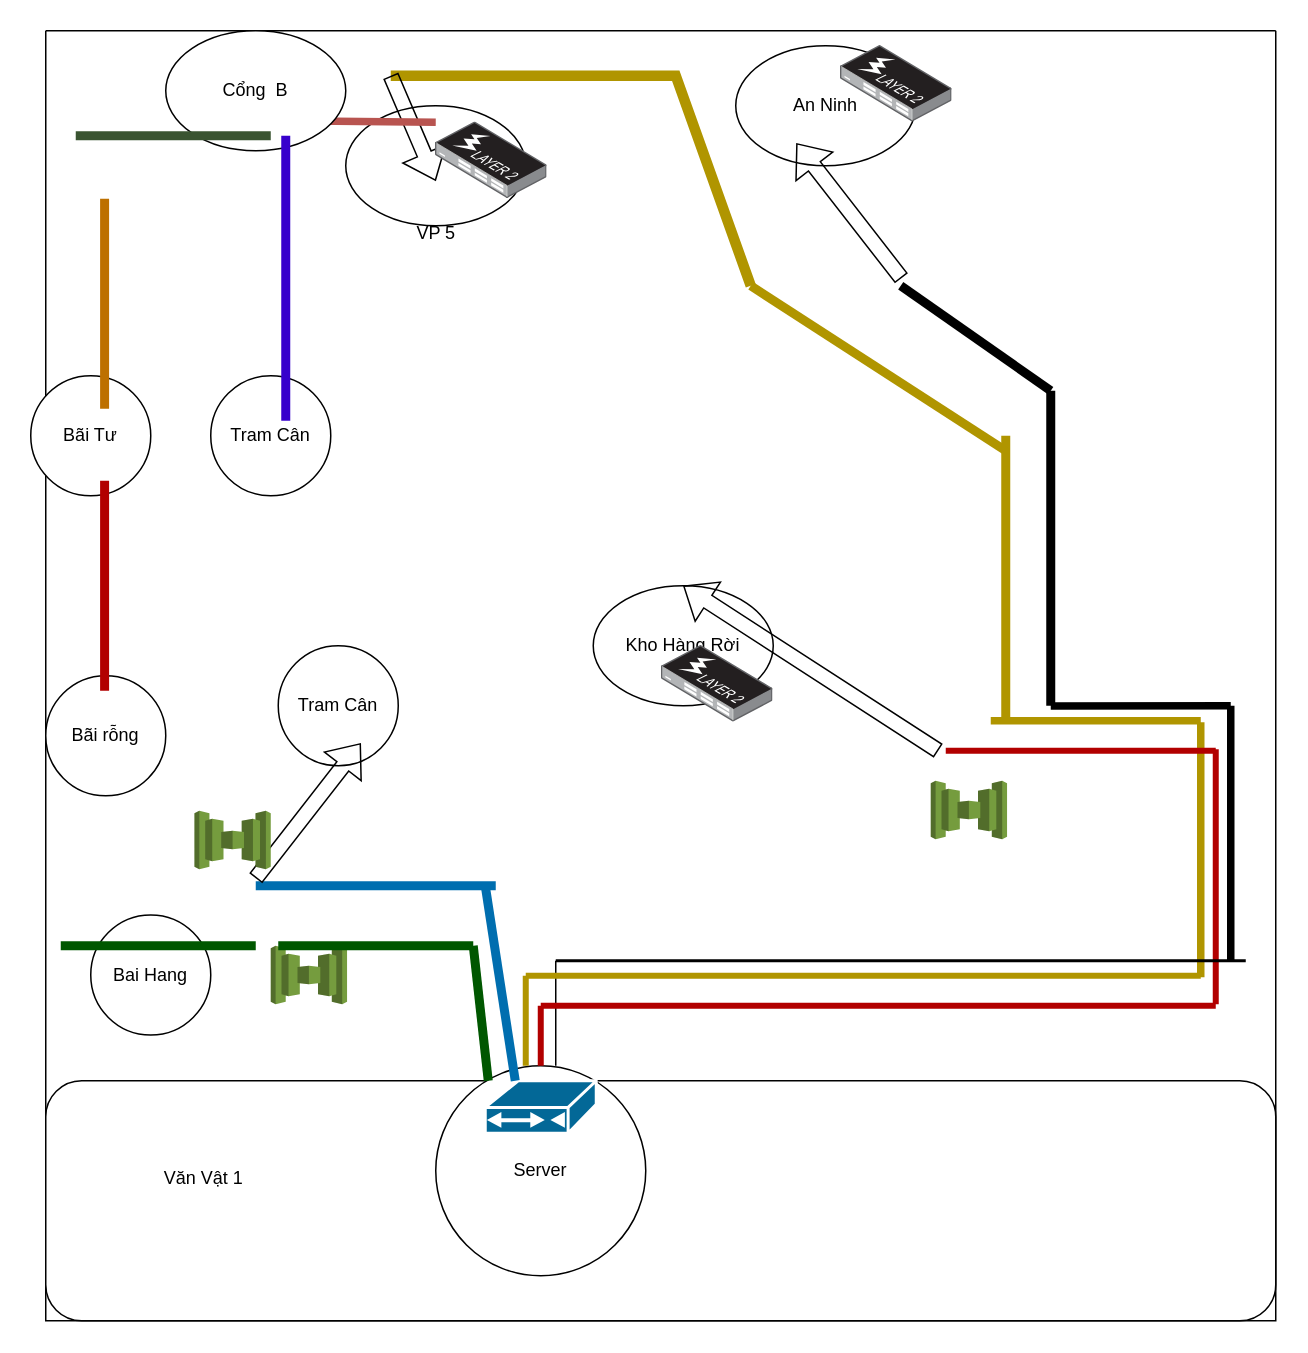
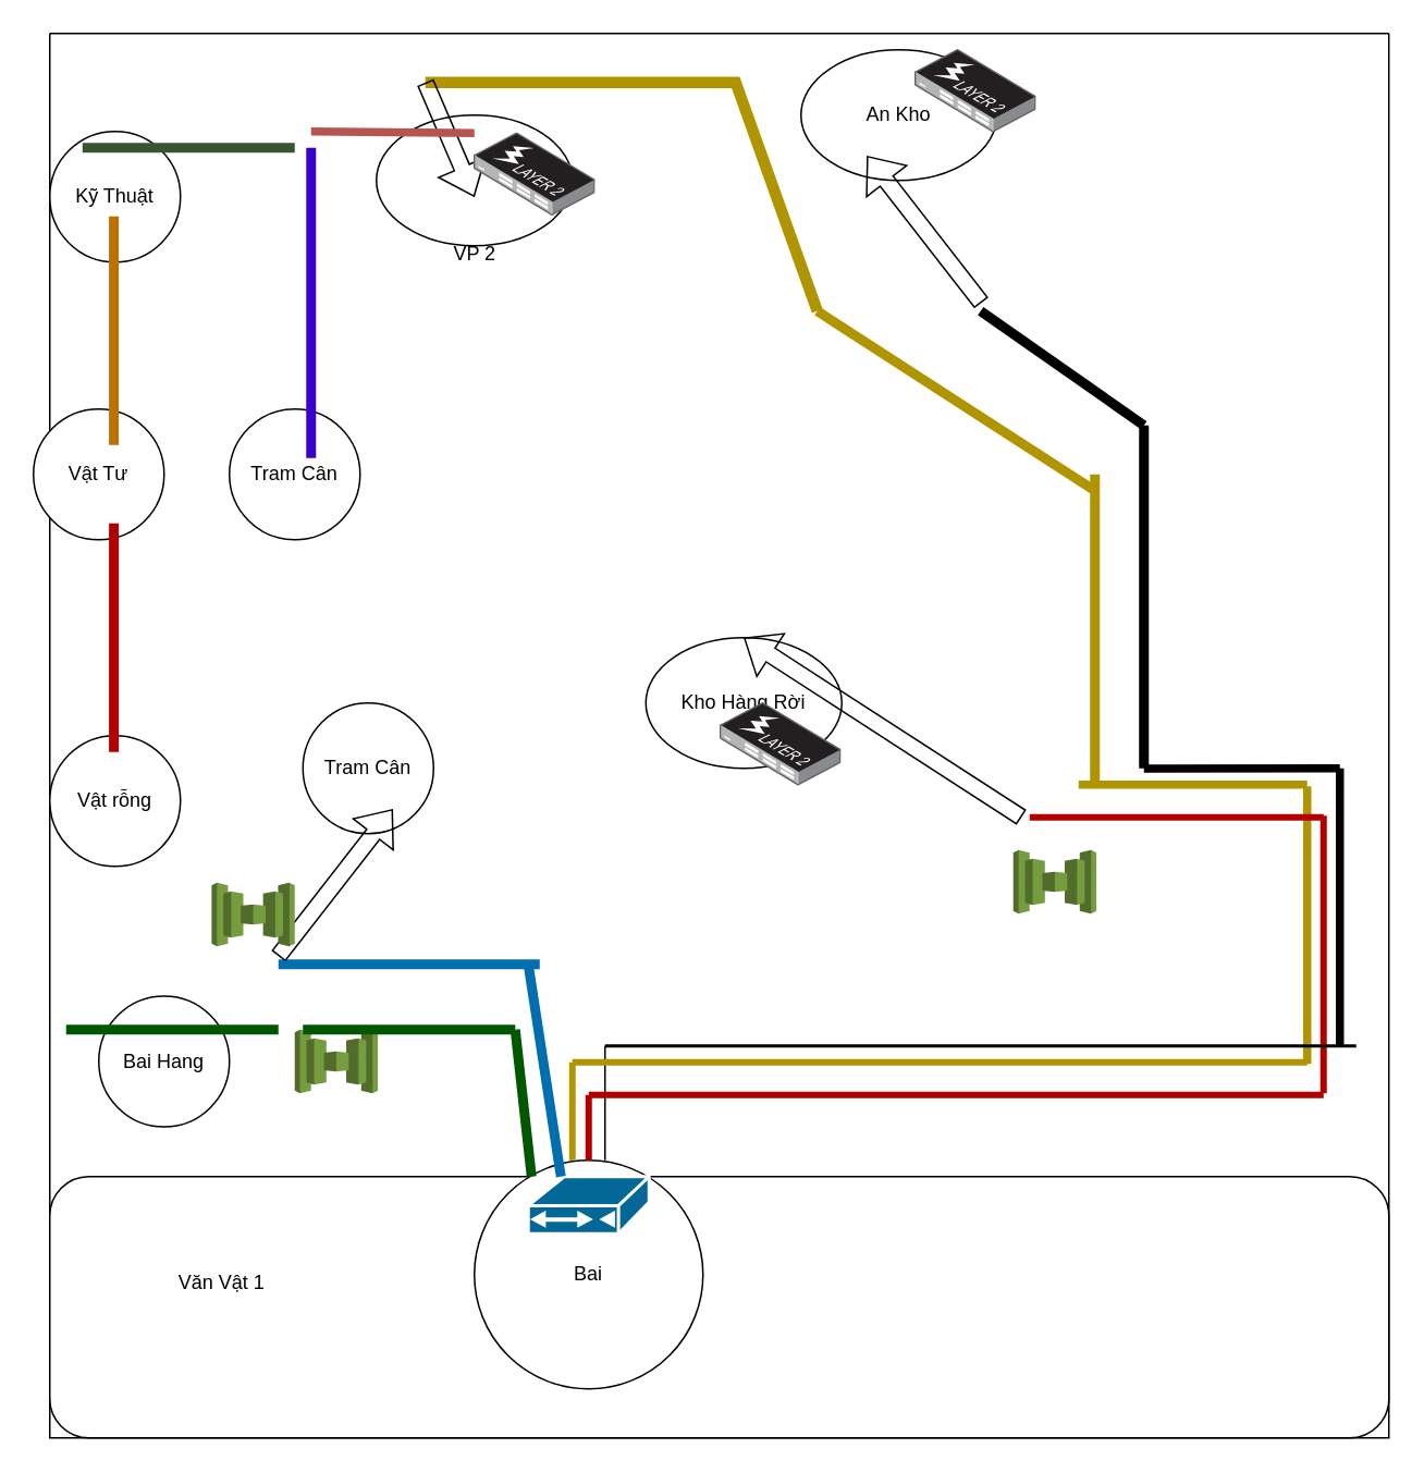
- <mxCell id="30" value="Cổng&amp;nbsp; B" style="ellipse;whiteSpace=wrap;html=1;" vertex="1" parent="2"><mxGeometry x="80" width="120" height="80" as="geometry" /></mxCell>
- <mxCell id="24" value="An Ninh" style="ellipse;whiteSpace=wrap;html=1;" vertex="1" parent="2"><mxGeometry x="460" y="10" width="120" height="80" as="geometry" /></mxCell>
+ <mxCell id="24" value="An Kho" style="ellipse;whiteSpace=wrap;html=1;" vertex="1" parent="2"><mxGeometry x="460" y="10" width="120" height="80" as="geometry" /></mxCell>
+ <mxCell id="48" value="Kỹ Thuật" style="ellipse;whiteSpace=wrap;html=1;aspect=fixed;" vertex="1" parent="2"><mxGeometry y="60" width="80" height="80" as="geometry" /></mxCell>
- <mxCell id="36" value="VP 5" style="text;html=1;align=center;verticalAlign=middle;resizable=0;points=[];autosize=1;strokeColor=none;fillColor=none;" vertex="1" parent="2"><mxGeometry x="235" y="120" width="50" height="30" as="geometry" /></mxCell>
+ <mxCell id="36" value="VP 2" style="text;html=1;align=center;verticalAlign=middle;resizable=0;points=[];autosize=1;strokeColor=none;fillColor=none;" vertex="1" parent="2"><mxGeometry x="235" y="120" width="50" height="30" as="geometry" /></mxCell>
- <mxCell id="50" value="Bãi Tư" style="ellipse;whiteSpace=wrap;html=1;aspect=fixed;" vertex="1" parent="2"><mxGeometry x="-10" y="230" width="80" height="80" as="geometry" /></mxCell>
+ <mxCell id="50" value="Vật Tư" style="ellipse;whiteSpace=wrap;html=1;aspect=fixed;" vertex="1" parent="2"><mxGeometry x="-10" y="230" width="80" height="80" as="geometry" /></mxCell>
- <mxCell id="52" value="Bãi rỗng" style="ellipse;whiteSpace=wrap;html=1;aspect=fixed;" vertex="1" parent="2"><mxGeometry y="430" width="80" height="80" as="geometry" /></mxCell>
+ <mxCell id="52" value="Vật rỗng" style="ellipse;whiteSpace=wrap;html=1;aspect=fixed;" vertex="1" parent="2"><mxGeometry y="430" width="80" height="80" as="geometry" /></mxCell>
- <mxCell id="5" value="Server" style="ellipse;whiteSpace=wrap;html=1;aspect=fixed;" vertex="1" parent="2"><mxGeometry x="260" y="690" width="140" height="140" as="geometry" /></mxCell>
+ <mxCell id="5" value="Bai" style="ellipse;whiteSpace=wrap;html=1;aspect=fixed;" vertex="1" parent="2"><mxGeometry x="260" y="690" width="140" height="140" as="geometry" /></mxCell>
